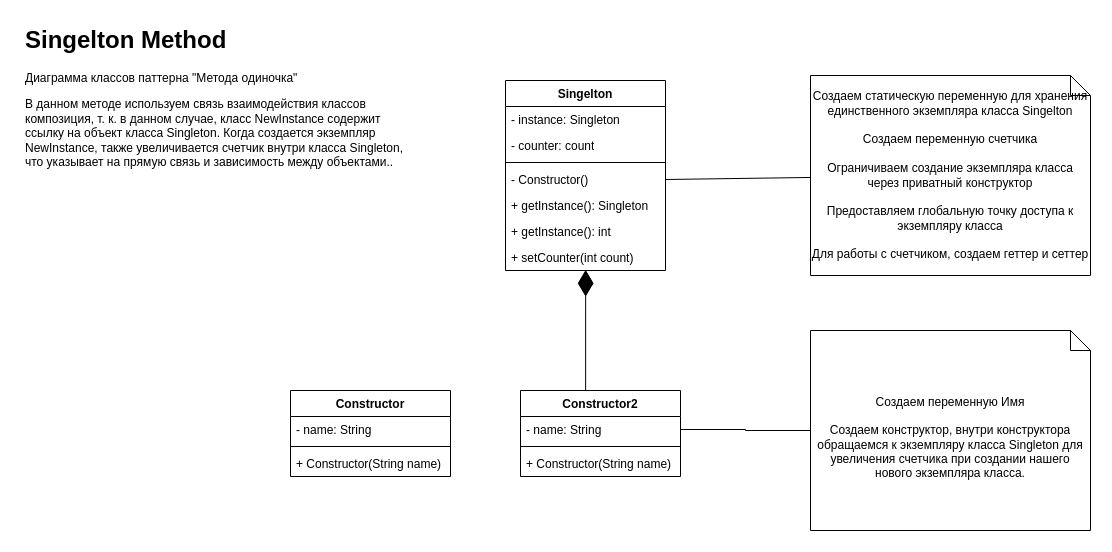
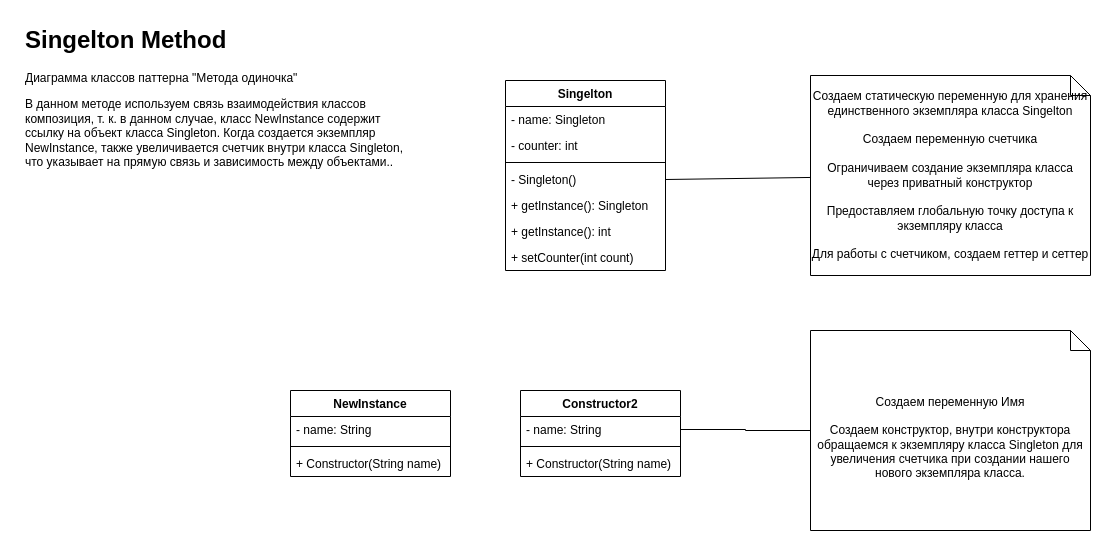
- <mxCell id="3" value="- instance: Singleton" style="text;strokeColor=none;fillColor=none;align=left;verticalAlign=top;spacingLeft=4;spacingRight=4;overflow=hidden;rotatable=0;points=[[0,0.5],[1,0.5]];portConstraint=eastwest;whiteSpace=wrap;html=1;" vertex="1" parent="2"><mxGeometry y="26" width="160" height="26" as="geometry" /></mxCell>
+ <mxCell id="3" value="- name: Singleton" style="text;strokeColor=none;fillColor=none;align=left;verticalAlign=top;spacingLeft=4;spacingRight=4;overflow=hidden;rotatable=0;points=[[0,0.5],[1,0.5]];portConstraint=eastwest;whiteSpace=wrap;html=1;" vertex="1" parent="2"><mxGeometry y="26" width="160" height="26" as="geometry" /></mxCell>
- <mxCell id="4" value="- counter: count" style="text;strokeColor=none;fillColor=none;align=left;verticalAlign=top;spacingLeft=4;spacingRight=4;overflow=hidden;rotatable=0;points=[[0,0.5],[1,0.5]];portConstraint=eastwest;whiteSpace=wrap;html=1;" vertex="1" parent="2"><mxGeometry y="52" width="160" height="26" as="geometry" /></mxCell>
+ <mxCell id="4" value="- counter: int" style="text;strokeColor=none;fillColor=none;align=left;verticalAlign=top;spacingLeft=4;spacingRight=4;overflow=hidden;rotatable=0;points=[[0,0.5],[1,0.5]];portConstraint=eastwest;whiteSpace=wrap;html=1;" vertex="1" parent="2"><mxGeometry y="52" width="160" height="26" as="geometry" /></mxCell>
- <mxCell id="6" value="- Constructor()" style="text;strokeColor=none;fillColor=none;align=left;verticalAlign=top;spacingLeft=4;spacingRight=4;overflow=hidden;rotatable=0;points=[[0,0.5],[1,0.5]];portConstraint=eastwest;whiteSpace=wrap;html=1;" vertex="1" parent="2"><mxGeometry y="86" width="160" height="26" as="geometry" /></mxCell>
+ <mxCell id="6" value="- Singleton()" style="text;strokeColor=none;fillColor=none;align=left;verticalAlign=top;spacingLeft=4;spacingRight=4;overflow=hidden;rotatable=0;points=[[0,0.5],[1,0.5]];portConstraint=eastwest;whiteSpace=wrap;html=1;" vertex="1" parent="2"><mxGeometry y="86" width="160" height="26" as="geometry" /></mxCell>
- <mxCell id="23" value="" style="endArrow=diamondThin;endFill=1;endSize=24;html=1;rounded=0;entryX=0.501;entryY=0.973;entryDx=0;entryDy=0;entryPerimeter=0;exitX=0.407;exitY=0;exitDx=0;exitDy=0;exitPerimeter=0;" edge="1" parent="1" source="17" target="9"><mxGeometry width="160" relative="1" as="geometry"><mxPoint x="530" y="240" as="sourcePoint" /><mxPoint x="690" y="240" as="targetPoint" /></mxGeometry></mxCell>
- <mxCell id="10" value="Constructor" style="swimlane;fontStyle=1;align=center;verticalAlign=top;childLayout=stackLayout;horizontal=1;startSize=26;horizontalStack=0;resizeParent=1;resizeParentMax=0;resizeLast=0;collapsible=1;marginBottom=0;whiteSpace=wrap;html=1;" vertex="1" parent="1"><mxGeometry x="290" y="390" width="160" height="86" as="geometry" /></mxCell>
+ <mxCell id="10" value="NewInstance" style="swimlane;fontStyle=1;align=center;verticalAlign=top;childLayout=stackLayout;horizontal=1;startSize=26;horizontalStack=0;resizeParent=1;resizeParentMax=0;resizeLast=0;collapsible=1;marginBottom=0;whiteSpace=wrap;html=1;" vertex="1" parent="1"><mxGeometry x="290" y="390" width="160" height="86" as="geometry" /></mxCell>
